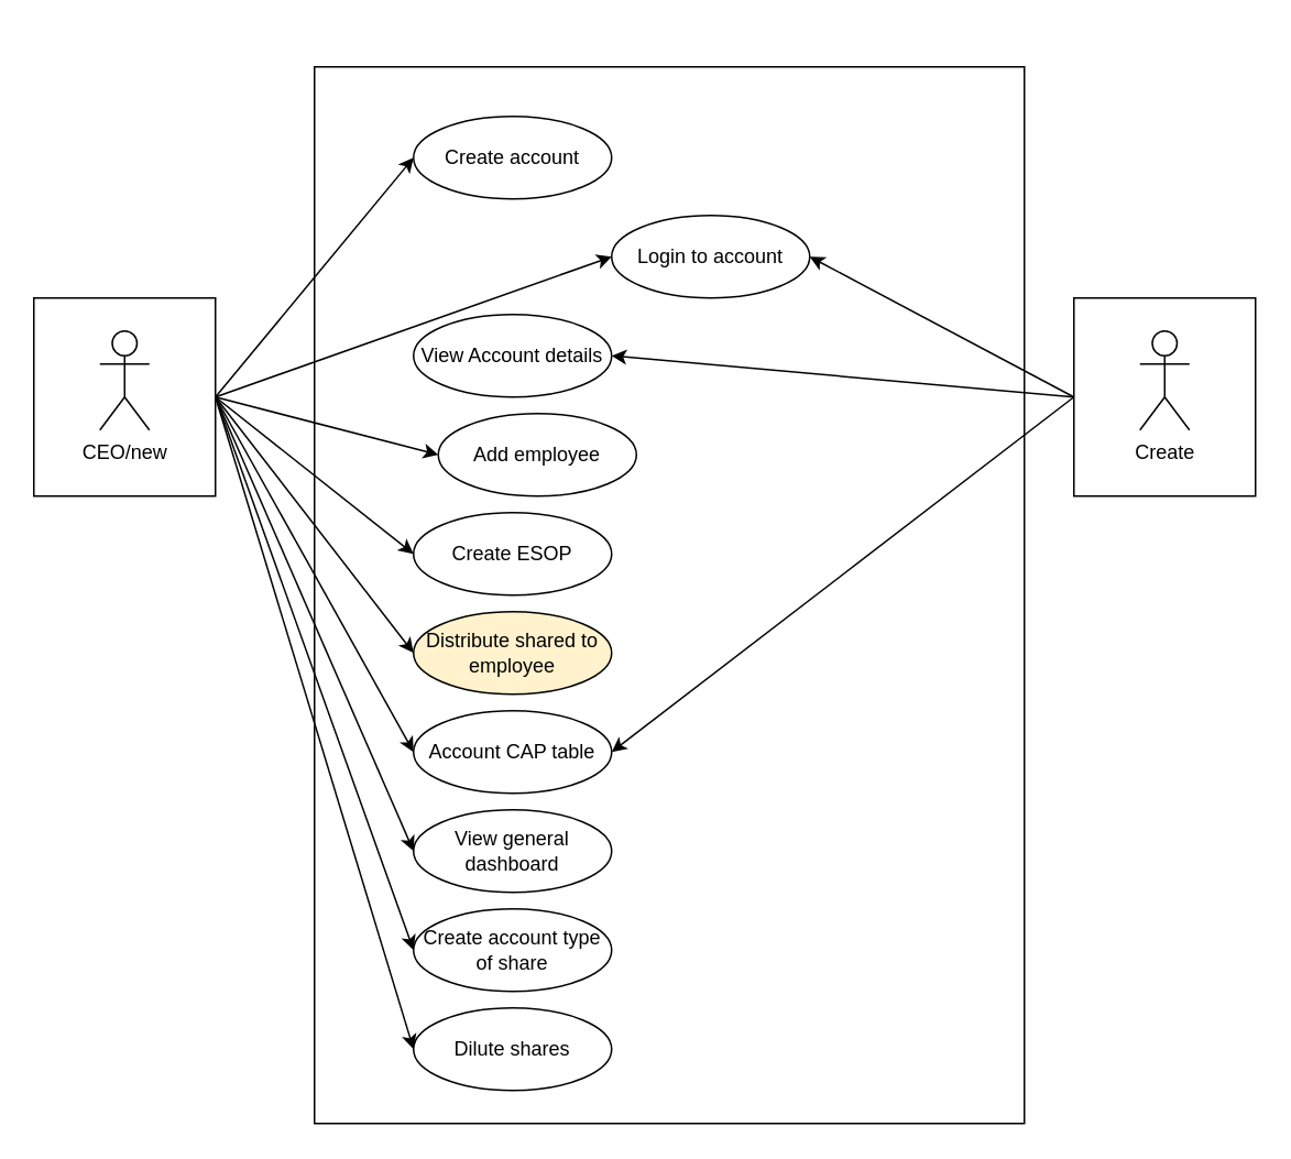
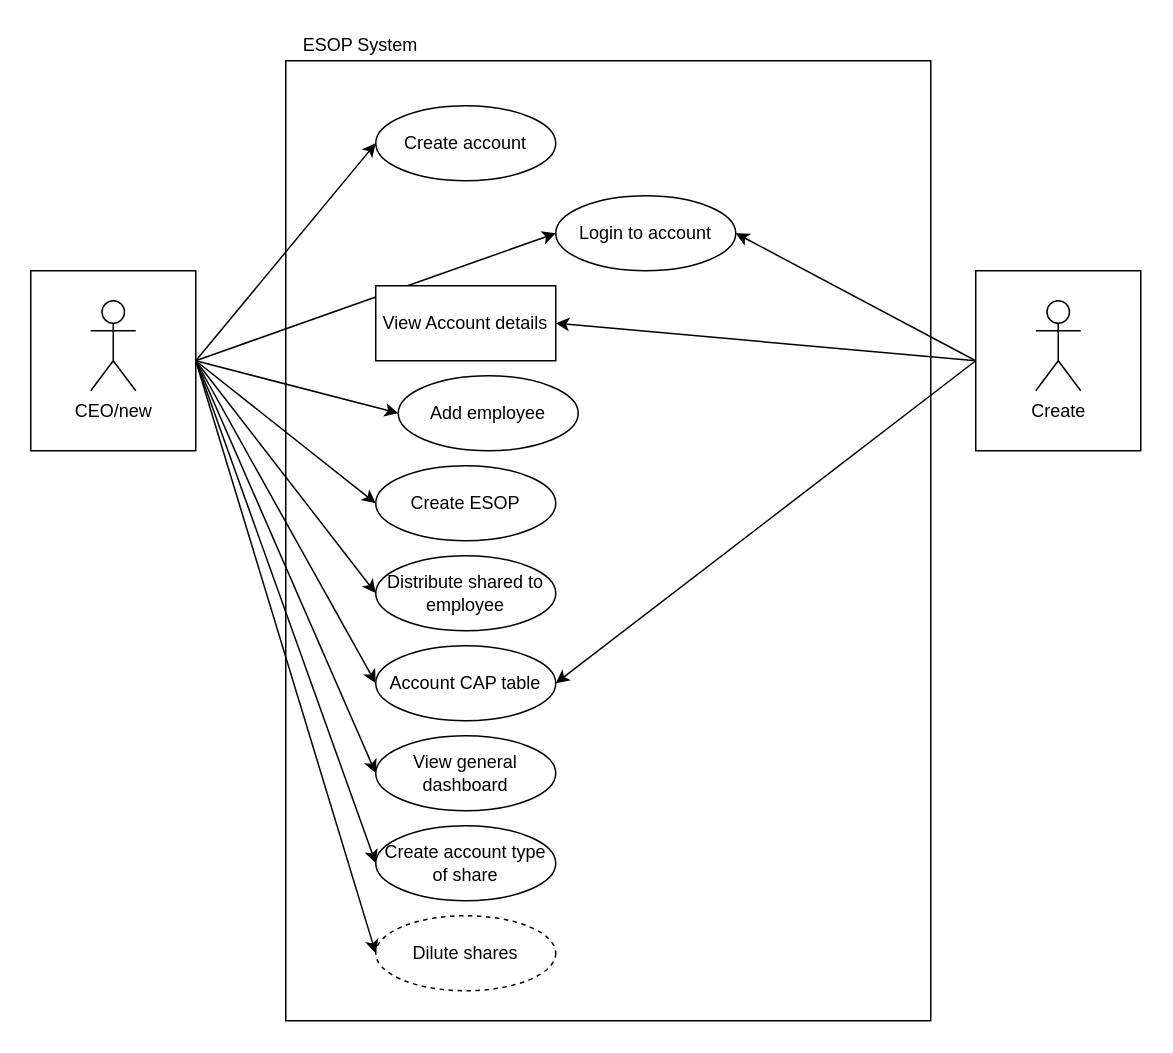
+ <mxCell id="31" value="ESOP System" style="text;html=1;strokeColor=none;fillColor=none;align=center;verticalAlign=middle;whiteSpace=wrap;rounded=0;" vertex="1" parent="1"><mxGeometry x="190" y="20" width="100" height="20" as="geometry" /></mxCell>
- <mxCell id="29" value="View Account details" style="ellipse;whiteSpace=wrap;html=1;" vertex="1" parent="1"><mxGeometry x="250" y="190" width="120" height="50" as="geometry" /></mxCell>
+ <mxCell id="29" value="View Account details" style="whiteSpace=wrap;html=1;rounded=0;" vertex="1" parent="1"><mxGeometry x="250" y="190" width="120" height="50" as="geometry" /></mxCell>
- <mxCell id="13" value="Distribute shared to employee" style="ellipse;whiteSpace=wrap;html=1;fillColor=#fff2cc;" vertex="1" parent="1"><mxGeometry x="250" y="370" width="120" height="50" as="geometry" /></mxCell>
+ <mxCell id="13" value="Distribute shared to employee" style="ellipse;whiteSpace=wrap;html=1;" vertex="1" parent="1"><mxGeometry x="250" y="370" width="120" height="50" as="geometry" /></mxCell>
- <mxCell id="17" value="Dilute shares" style="ellipse;whiteSpace=wrap;html=1;" vertex="1" parent="1"><mxGeometry x="250" y="610" width="120" height="50" as="geometry" /></mxCell>
+ <mxCell id="17" value="Dilute shares" style="ellipse;whiteSpace=wrap;html=1;dashed=1;" vertex="1" parent="1"><mxGeometry x="250" y="610" width="120" height="50" as="geometry" /></mxCell>
